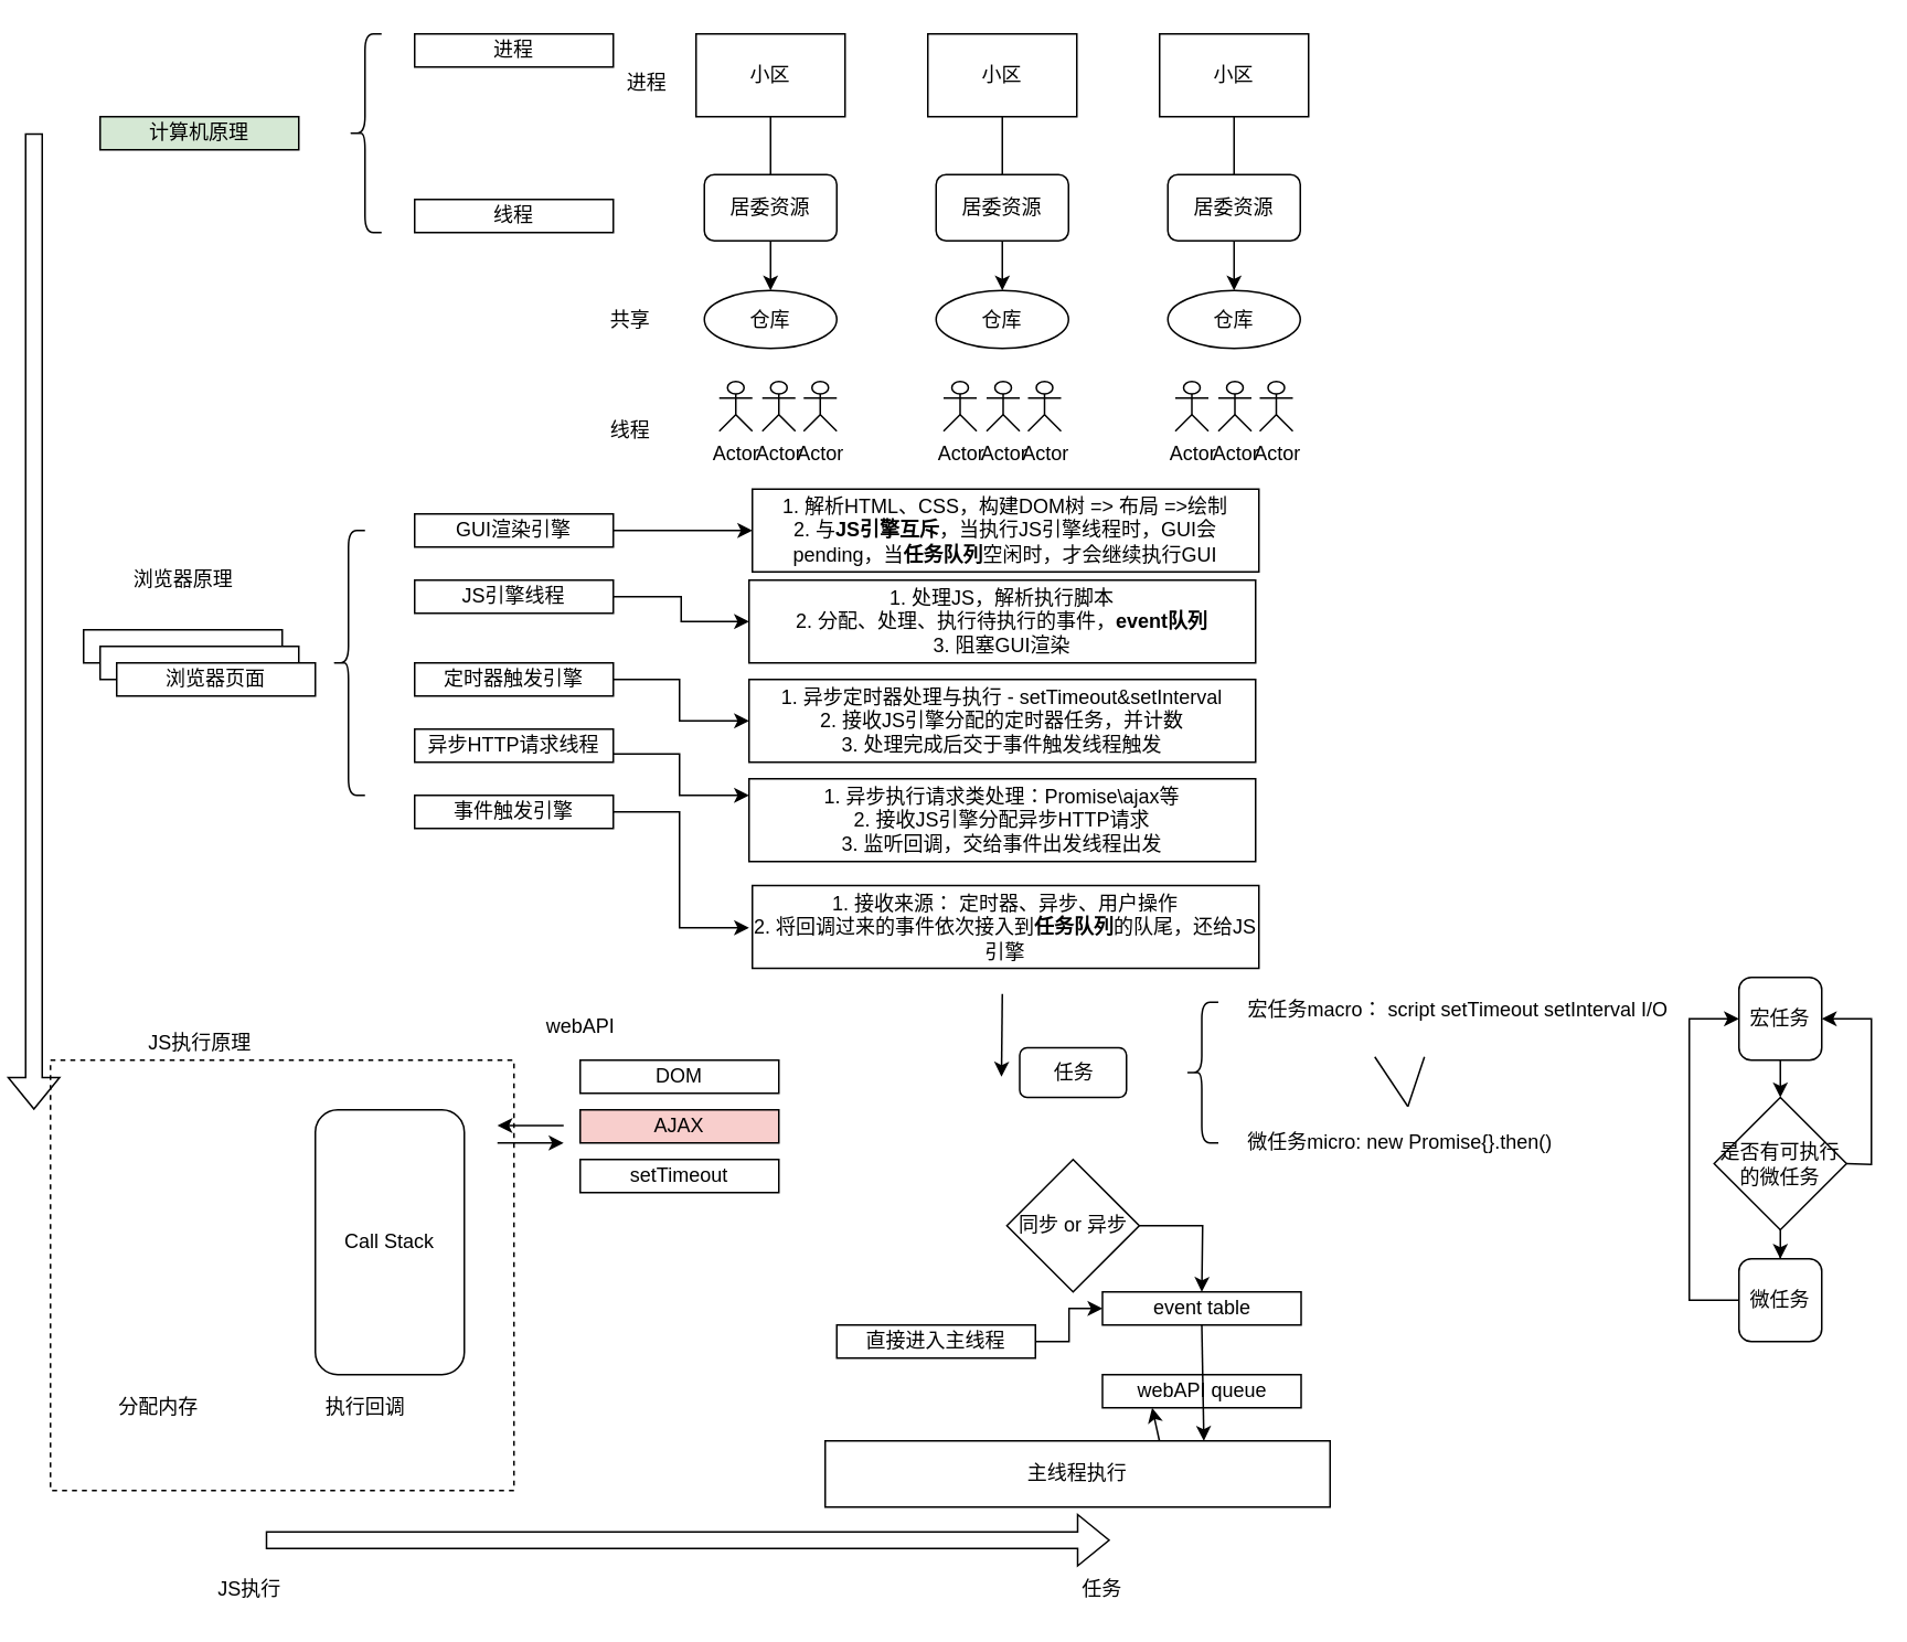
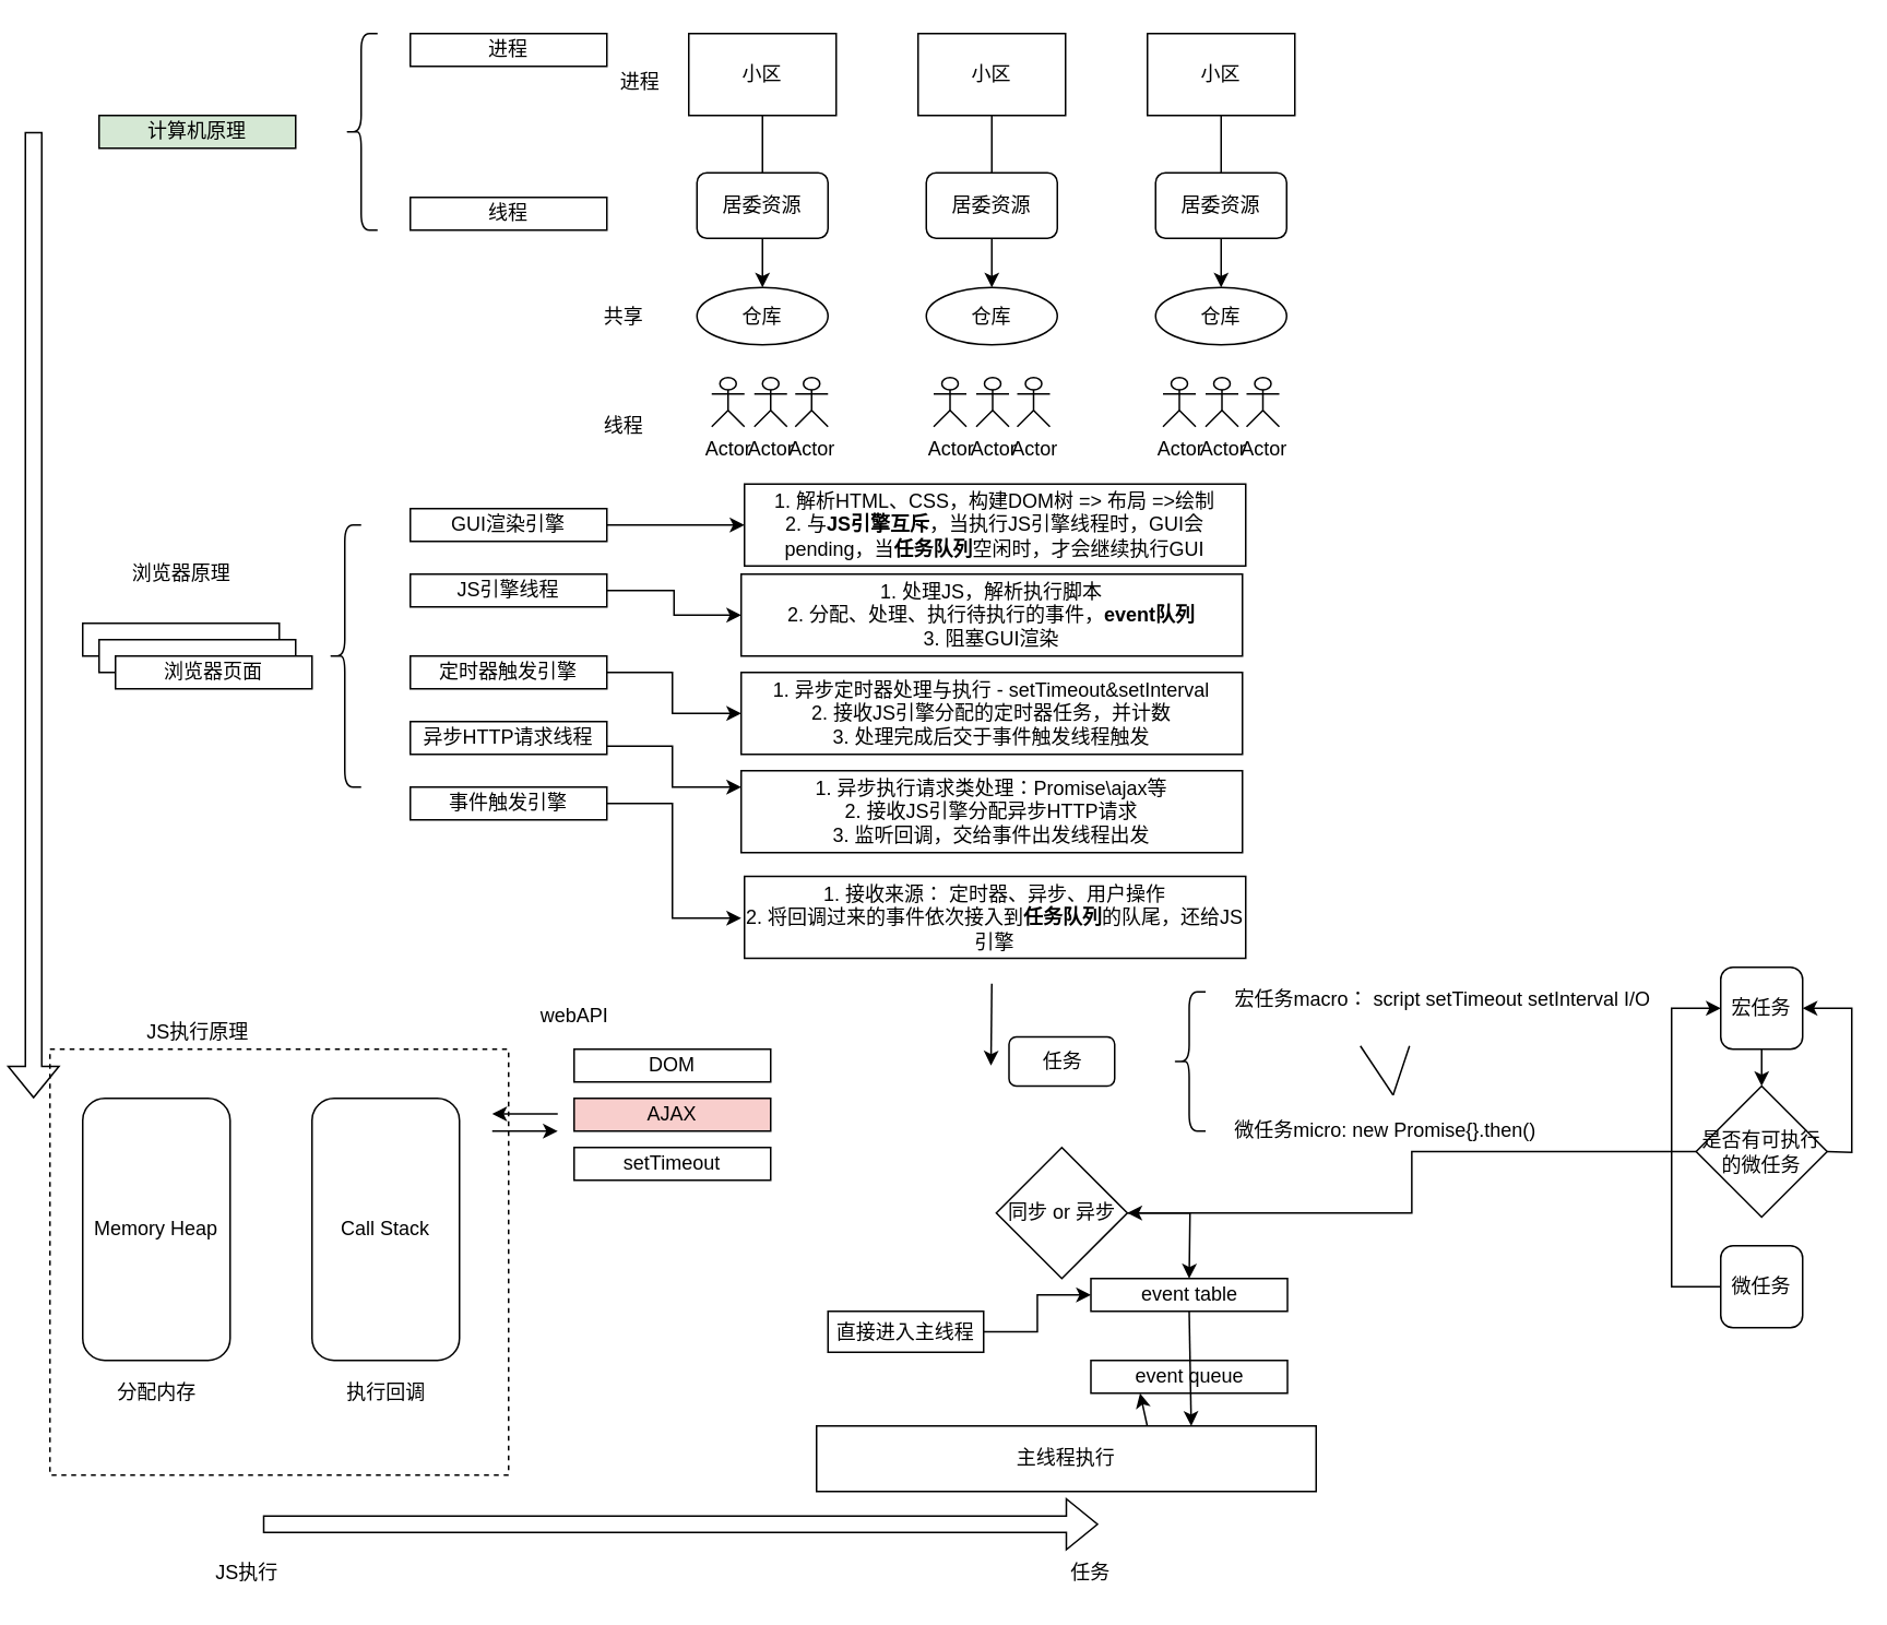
+ <mxCell id="53" value="Memory Heap" style="rounded=1;whiteSpace=wrap;html=1;" vertex="1" parent="1"><mxGeometry x="50" y="670" width="90" height="160" as="geometry" /></mxCell>
- <mxCell id="74" value="" style="edgeStyle=orthogonalEdgeStyle;rounded=0;orthogonalLoop=1;jettySize=auto;html=1;" edge="1" parent="1" source="75" target="76"><mxGeometry relative="1" as="geometry" /></mxCell>
+ <mxCell id="74" value="" style="edgeStyle=orthogonalEdgeStyle;rounded=0;orthogonalLoop=1;jettySize=auto;html=1;" edge="1" parent="1" source="75" target="79"><mxGeometry relative="1" as="geometry" /></mxCell>
- <mxCell id="81" value="直接进入主线程" style="rounded=0;whiteSpace=wrap;html=1;" vertex="1" parent="1"><mxGeometry x="505" y="800" width="120" height="20" as="geometry" /></mxCell>
+ <mxCell id="81" value="直接进入主线程" style="rounded=0;whiteSpace=wrap;html=1;" vertex="1" parent="1"><mxGeometry x="505" y="800" width="95" height="25" as="geometry" /></mxCell>
- <mxCell id="83" value="webAPI queue" style="rounded=0;whiteSpace=wrap;html=1;" vertex="1" parent="1"><mxGeometry x="665.5" y="830" width="120" height="20" as="geometry" /></mxCell>
+ <mxCell id="83" value="event queue" style="rounded=0;whiteSpace=wrap;html=1;" vertex="1" parent="1"><mxGeometry x="665.5" y="830" width="120" height="20" as="geometry" /></mxCell>
- <mxCell id="56" value="执行回调" style="text;html=1;align=center;verticalAlign=middle;resizable=0;points=[];autosize=1;strokeColor=none;fillColor=none;" vertex="1" parent="1"><mxGeometry x="190" y="840" width="60" height="20" as="geometry" /></mxCell>
+ <mxCell id="56" value="执行回调" style="text;html=1;align=center;verticalAlign=middle;resizable=0;points=[];autosize=1;strokeColor=none;fillColor=none;" vertex="1" parent="1"><mxGeometry x="205" y="840" width="60" height="20" as="geometry" /></mxCell>
